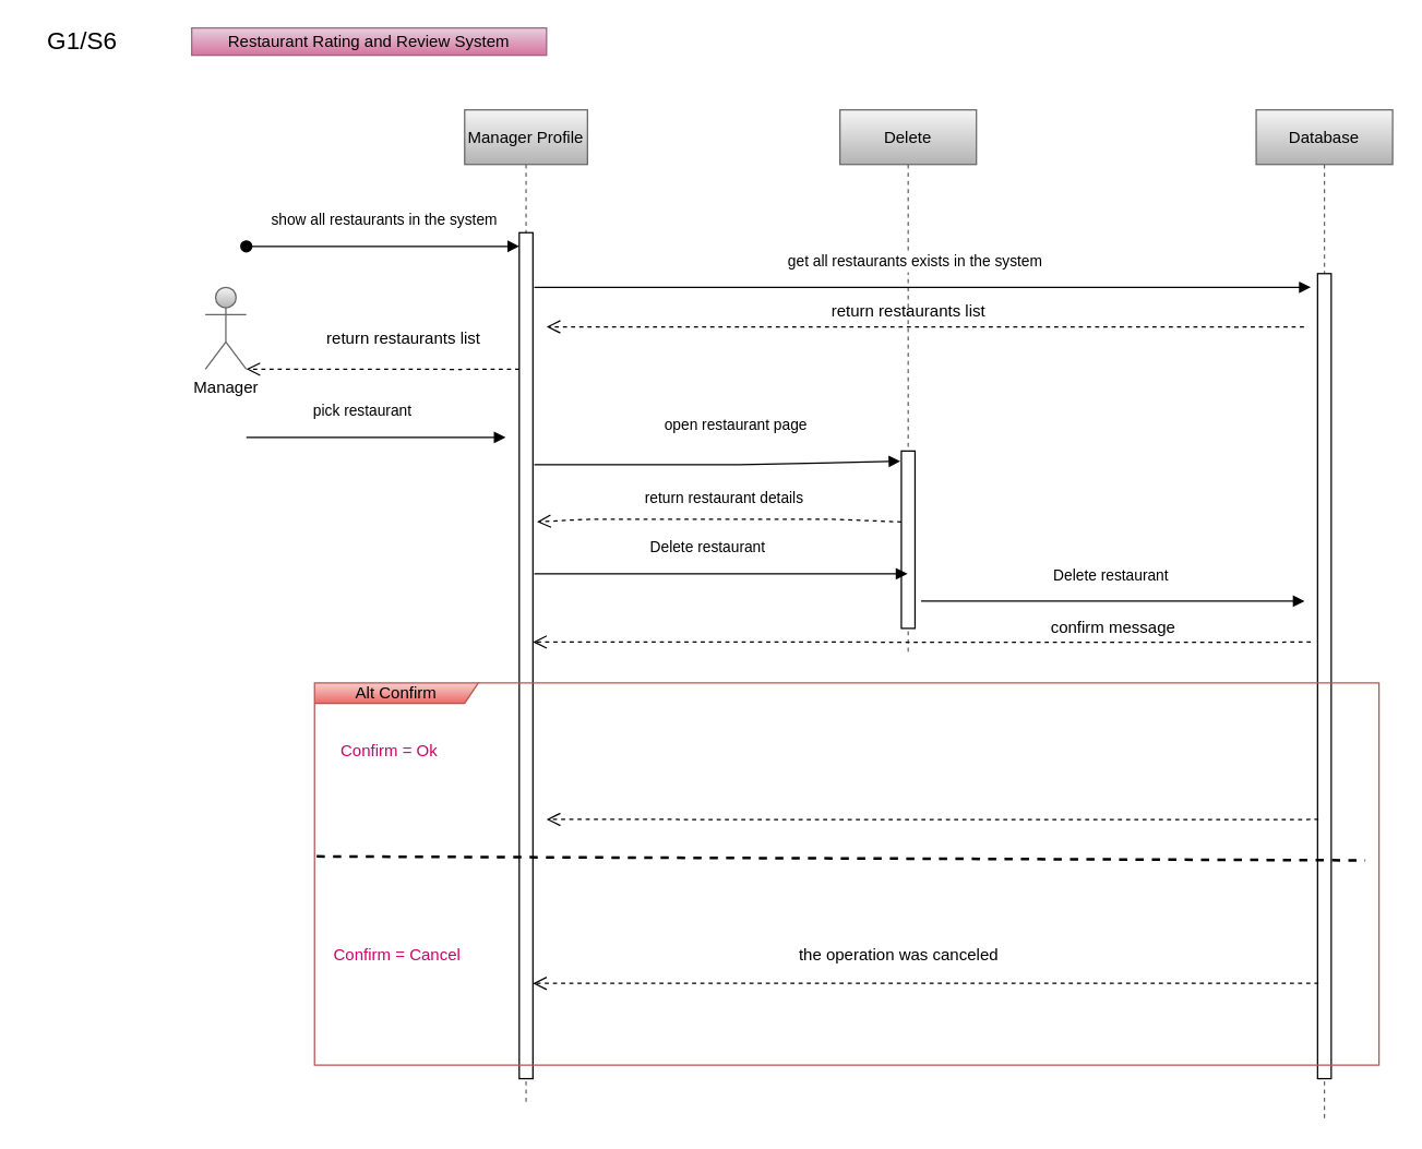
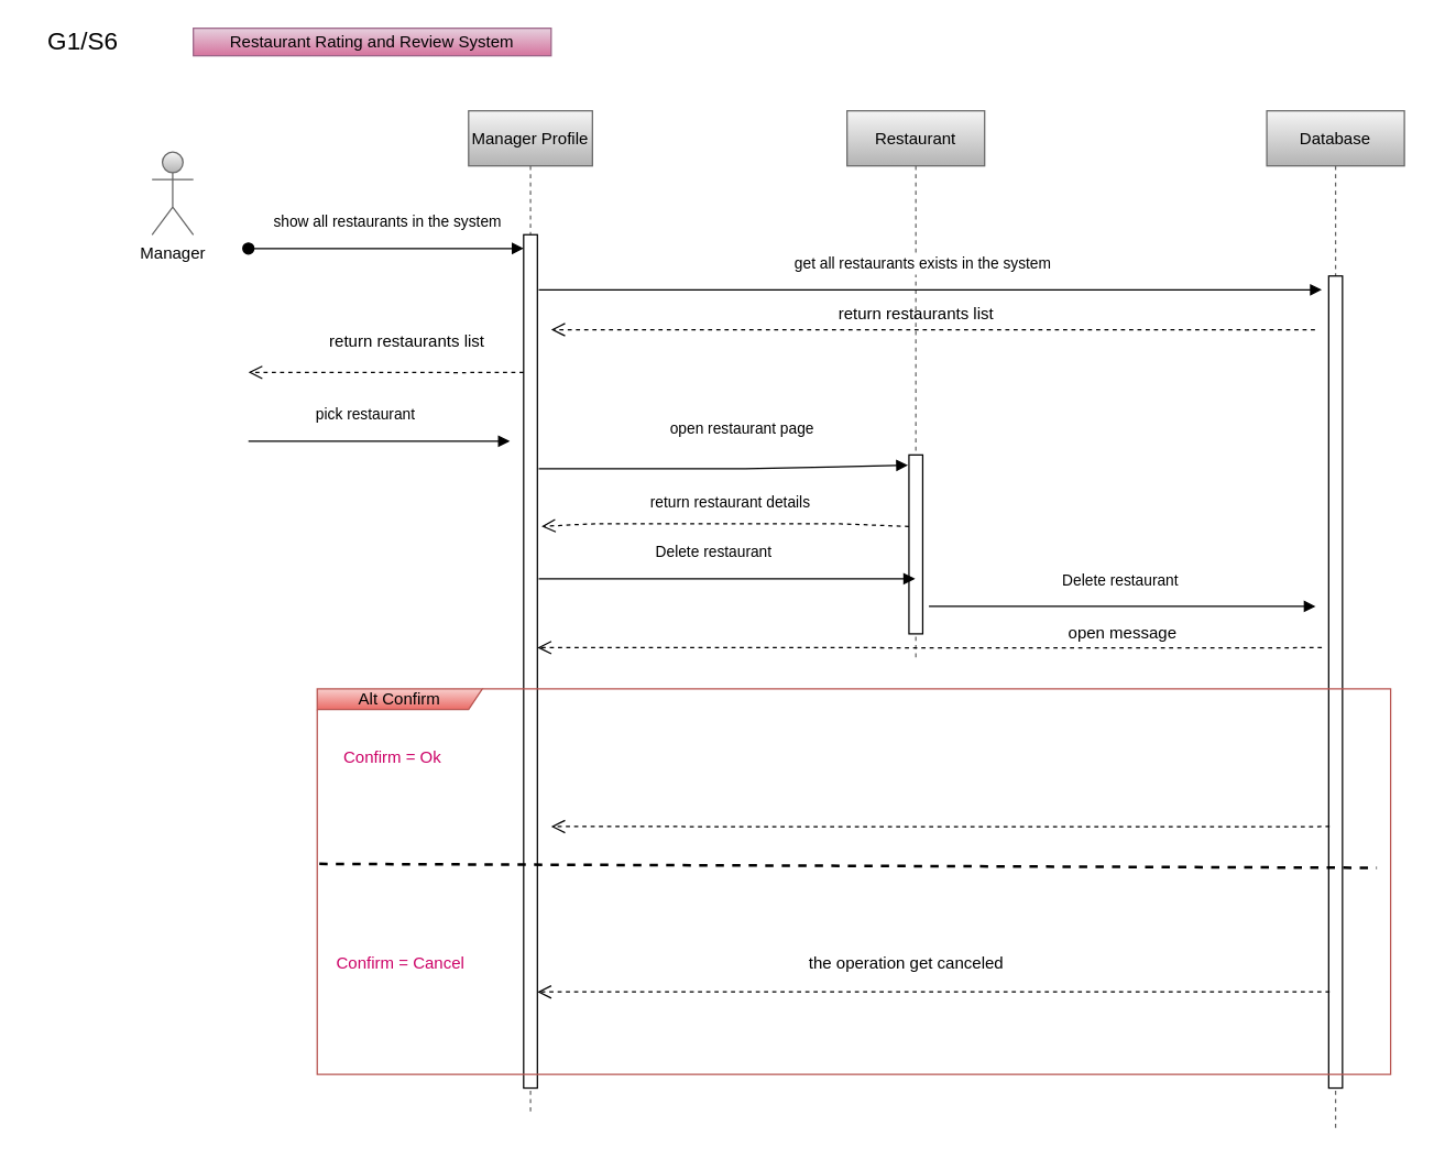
- <mxCell id="5" value="Delete" style="shape=umlLifeline;perimeter=lifelinePerimeter;container=1;collapsible=0;recursiveResize=0;rounded=0;shadow=0;strokeWidth=1;gradientColor=#b3b3b3;fillColor=#f5f5f5;strokeColor=#666666;" parent="1" vertex="1"><mxGeometry x="615" y="80" width="100" height="400" as="geometry" /></mxCell>
+ <mxCell id="5" value="Restaurant" style="shape=umlLifeline;perimeter=lifelinePerimeter;container=1;collapsible=0;recursiveResize=0;rounded=0;shadow=0;strokeWidth=1;gradientColor=#b3b3b3;fillColor=#f5f5f5;strokeColor=#666666;" parent="1" vertex="1"><mxGeometry x="615" y="80" width="100" height="400" as="geometry" /></mxCell>
- <mxCell id="8" value="Manager" style="shape=umlActor;verticalLabelPosition=bottom;verticalAlign=top;html=1;outlineConnect=0;fillColor=#f5f5f5;strokeColor=#666666;gradientColor=#b3b3b3;" vertex="1" parent="1"><mxGeometry x="150" y="210" width="30" height="60" as="geometry" /></mxCell>
+ <mxCell id="8" value="Manager" style="shape=umlActor;verticalLabelPosition=bottom;verticalAlign=top;html=1;outlineConnect=0;fillColor=#f5f5f5;strokeColor=#666666;gradientColor=#b3b3b3;" vertex="1" parent="1"><mxGeometry x="110" y="110" width="30" height="60" as="geometry" /></mxCell>
- <mxCell id="14" value="confirm message" style="text;html=1;align=center;verticalAlign=middle;resizable=0;points=[];autosize=1;" vertex="1" parent="1"><mxGeometry x="760" y="450" width="110" height="20" as="geometry" /></mxCell>
+ <mxCell id="14" value="open message" style="text;html=1;align=center;verticalAlign=middle;resizable=0;points=[];autosize=1;" vertex="1" parent="1"><mxGeometry x="760" y="450" width="110" height="20" as="geometry" /></mxCell>
- <mxCell id="31" value="the operation was canceled&amp;nbsp;" style="text;html=1;strokeColor=none;fillColor=none;align=center;verticalAlign=middle;whiteSpace=wrap;rounded=0;sketch=0;" vertex="1" parent="1"><mxGeometry x="560" y="690" width="200" height="20" as="geometry" /></mxCell>
+ <mxCell id="31" value="the operation get canceled&amp;nbsp;" style="text;html=1;strokeColor=none;fillColor=none;align=center;verticalAlign=middle;whiteSpace=wrap;rounded=0;sketch=0;" vertex="1" parent="1"><mxGeometry x="560" y="690" width="200" height="20" as="geometry" /></mxCell>
